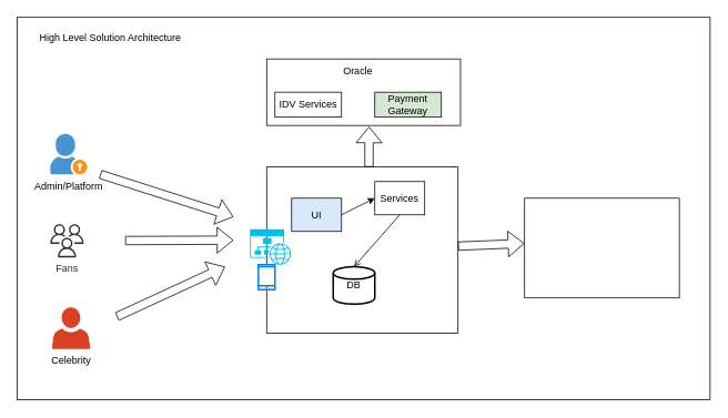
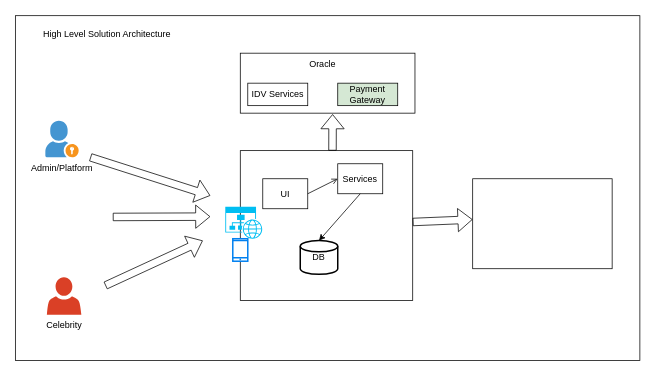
- <mxCell id="24" value="High Level Solution Architecture" style="text;html=1;strokeColor=none;fillColor=none;align=center;verticalAlign=middle;whiteSpace=wrap;rounded=0;" vertex="1" parent="1"><mxGeometry x="42" y="30" width="181" height="30" as="geometry" /></mxCell>
+ <mxCell id="24" value="High Level Solution Architecture" style="text;html=1;strokeColor=none;fillColor=none;align=center;verticalAlign=middle;whiteSpace=wrap;rounded=0;" vertex="1" parent="1"><mxGeometry x="52" y="30" width="181" height="30" as="geometry" /></mxCell>
- <mxCell id="22" value="" style="endArrow=classic;html=1;rounded=0;exitX=1;exitY=0.5;exitDx=0;exitDy=0;entryX=0;entryY=0.5;entryDx=0;entryDy=0;" edge="1" parent="1" source="10" target="11"><mxGeometry width="50" height="50" relative="1" as="geometry"><mxPoint x="403" y="360" as="sourcePoint" /><mxPoint x="453" y="310" as="targetPoint" /></mxGeometry></mxCell>
+ <mxCell id="22" value="" style="endArrow=open;html=1;rounded=0;exitX=1;exitY=0.5;exitDx=0;exitDy=0;entryX=0;entryY=0.5;entryDx=0;entryDy=0;" edge="1" parent="1" source="10" target="11"><mxGeometry width="50" height="50" relative="1" as="geometry"><mxPoint x="403" y="360" as="sourcePoint" /><mxPoint x="453" y="310" as="targetPoint" /></mxGeometry></mxCell>
- <mxCell id="10" value="UI" style="rounded=0;whiteSpace=wrap;html=1;fillColor=#dae8fc;" vertex="1" parent="1"><mxGeometry x="350" y="237.5" width="60" height="40" as="geometry" /></mxCell>
+ <mxCell id="10" value="UI" style="rounded=0;whiteSpace=wrap;html=1;" vertex="1" parent="1"><mxGeometry x="350" y="237.5" width="60" height="40" as="geometry" /></mxCell>
- <mxCell id="8" value="Fans" style="sketch=0;outlineConnect=0;fontColor=#232F3E;gradientColor=none;fillColor=#232F3D;strokeColor=none;dashed=0;verticalLabelPosition=bottom;verticalAlign=top;align=center;html=1;fontSize=12;fontStyle=0;aspect=fixed;pointerEvents=1;shape=mxgraph.aws4.users;" vertex="1" parent="1"><mxGeometry x="60" y="268.75" width="40" height="40" as="geometry" /></mxCell>
- <mxCell id="23" value="" style="endArrow=open;html=1;rounded=0;exitX=0.5;exitY=1;exitDx=0;exitDy=0;entryX=0.5;entryY=0;entryDx=0;entryDy=0;entryPerimeter=0;" edge="1" parent="1" source="11" target="5"><mxGeometry width="50" height="50" relative="1" as="geometry"><mxPoint x="403" y="360" as="sourcePoint" /><mxPoint x="453" y="310" as="targetPoint" /></mxGeometry></mxCell>
+ <mxCell id="23" value="" style="endArrow=classic;html=1;rounded=0;exitX=0.5;exitY=1;exitDx=0;exitDy=0;entryX=0.5;entryY=0;entryDx=0;entryDy=0;entryPerimeter=0;" edge="1" parent="1" source="11" target="5"><mxGeometry width="50" height="50" relative="1" as="geometry"><mxPoint x="403" y="360" as="sourcePoint" /><mxPoint x="453" y="310" as="targetPoint" /></mxGeometry></mxCell>
